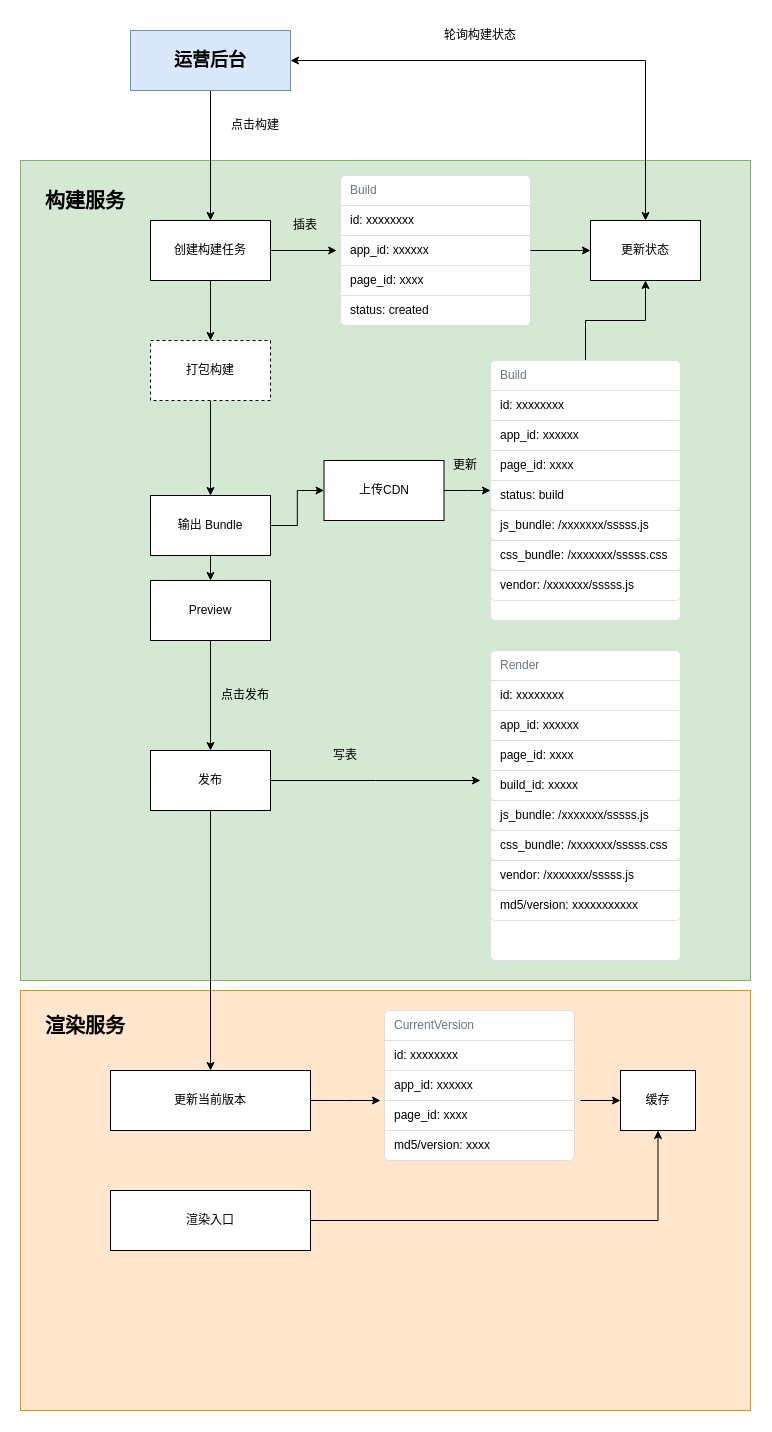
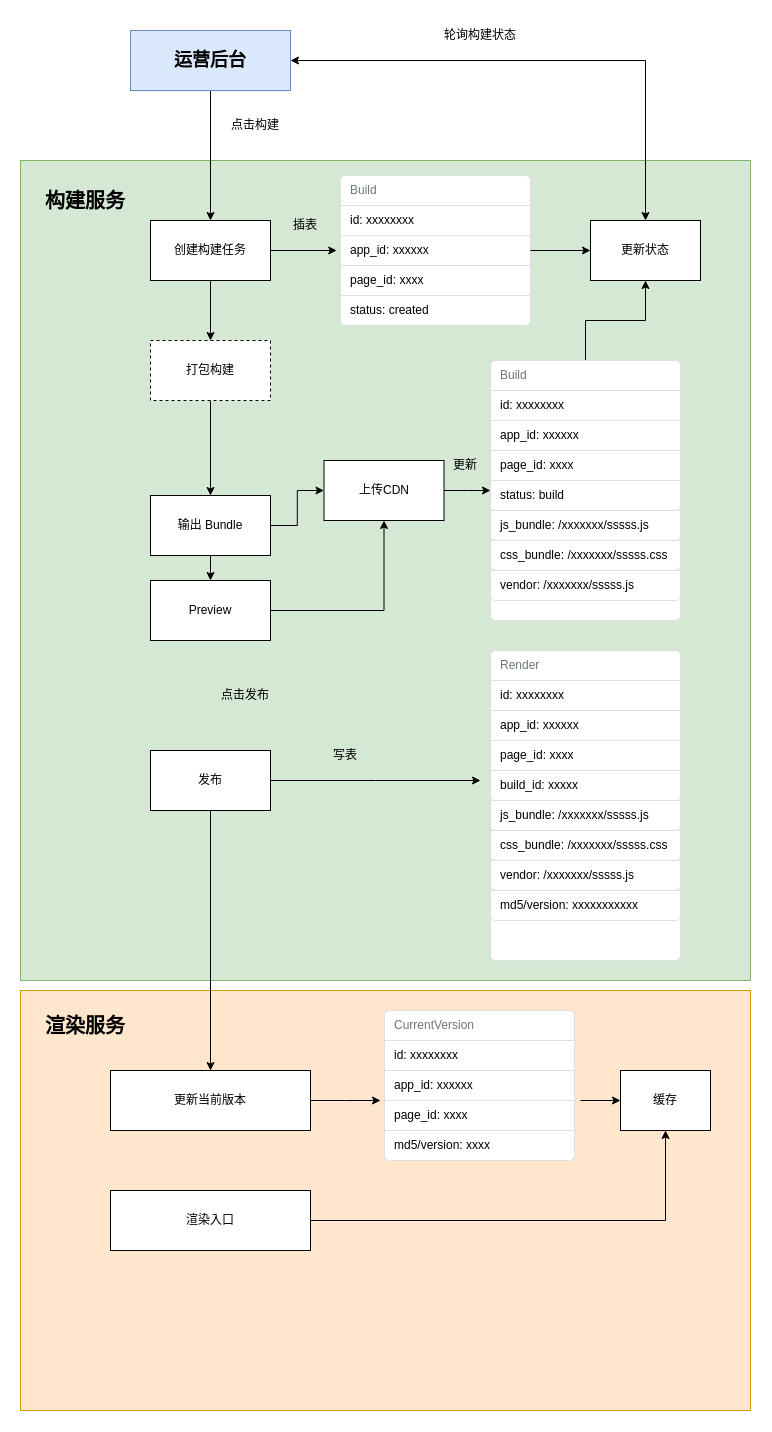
- <mxCell id="35" style="edgeStyle=orthogonalEdgeStyle;rounded=0;orthogonalLoop=1;jettySize=auto;html=1;entryX=0.5;entryY=0;entryDx=0;entryDy=0;startArrow=none;startFill=0;endArrow=classic;endFill=1;" edge="1" parent="1" source="36" target="39"><mxGeometry relative="1" as="geometry" /></mxCell>
+ <mxCell id="35" style="edgeStyle=orthogonalEdgeStyle;rounded=0;orthogonalLoop=1;jettySize=auto;html=1;startArrow=none;startFill=0;endArrow=classic;endFill=1;" edge="1" parent="1" source="36" target="34"><mxGeometry relative="1" as="geometry" /></mxCell>
- <mxCell id="61" value="缓存" style="rounded=0;whiteSpace=wrap;html=1;" vertex="1" parent="1"><mxGeometry x="620" y="1070" width="75" height="60" as="geometry" /></mxCell>
+ <mxCell id="61" value="缓存" style="rounded=0;whiteSpace=wrap;html=1;" vertex="1" parent="1"><mxGeometry x="620" y="1070" width="90" height="60" as="geometry" /></mxCell>
